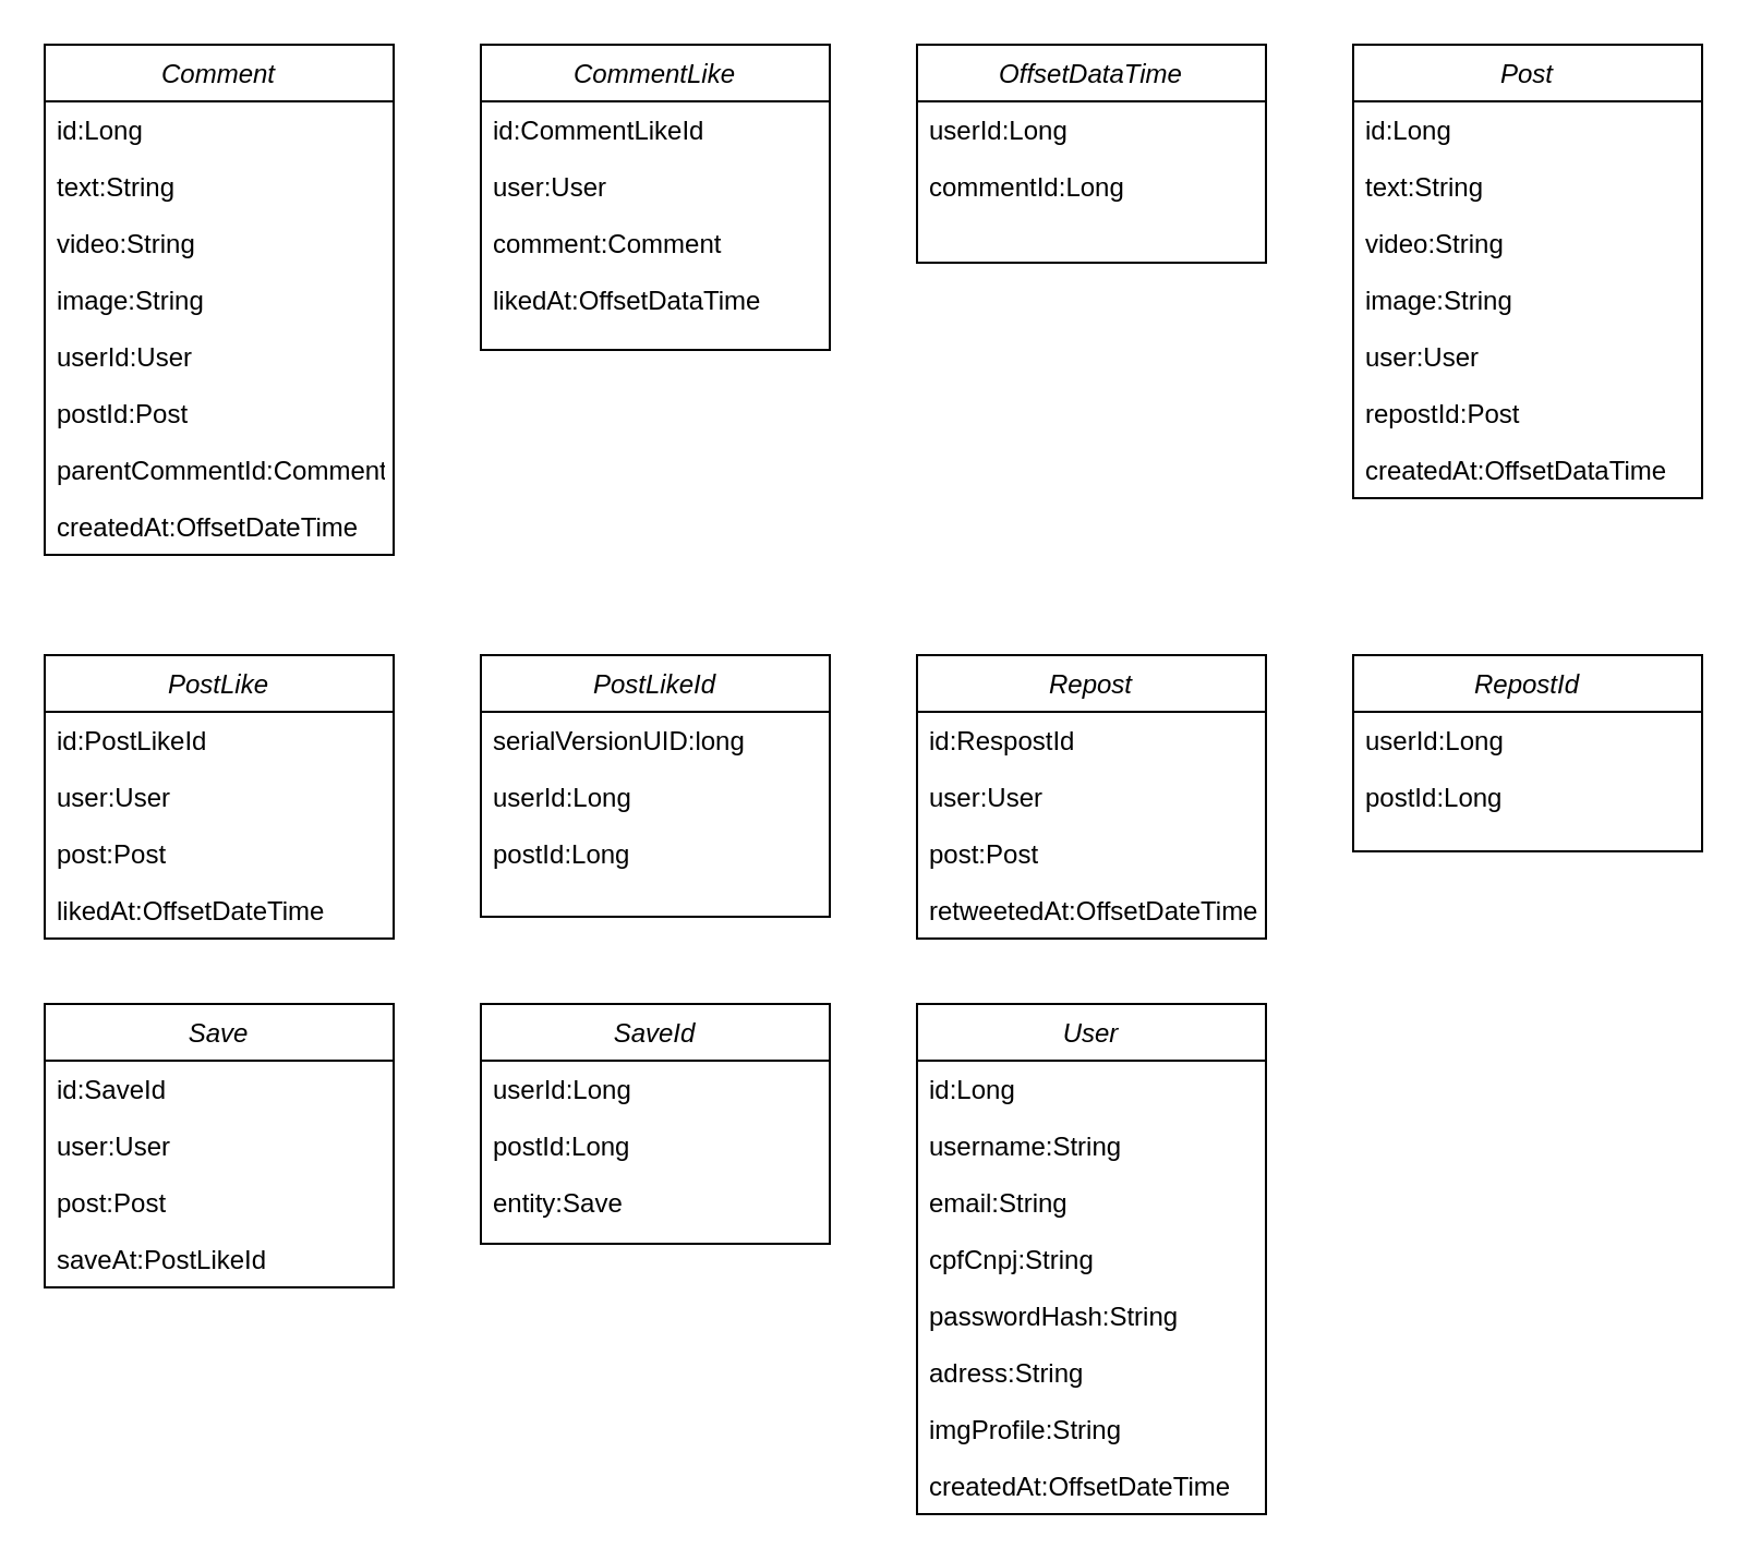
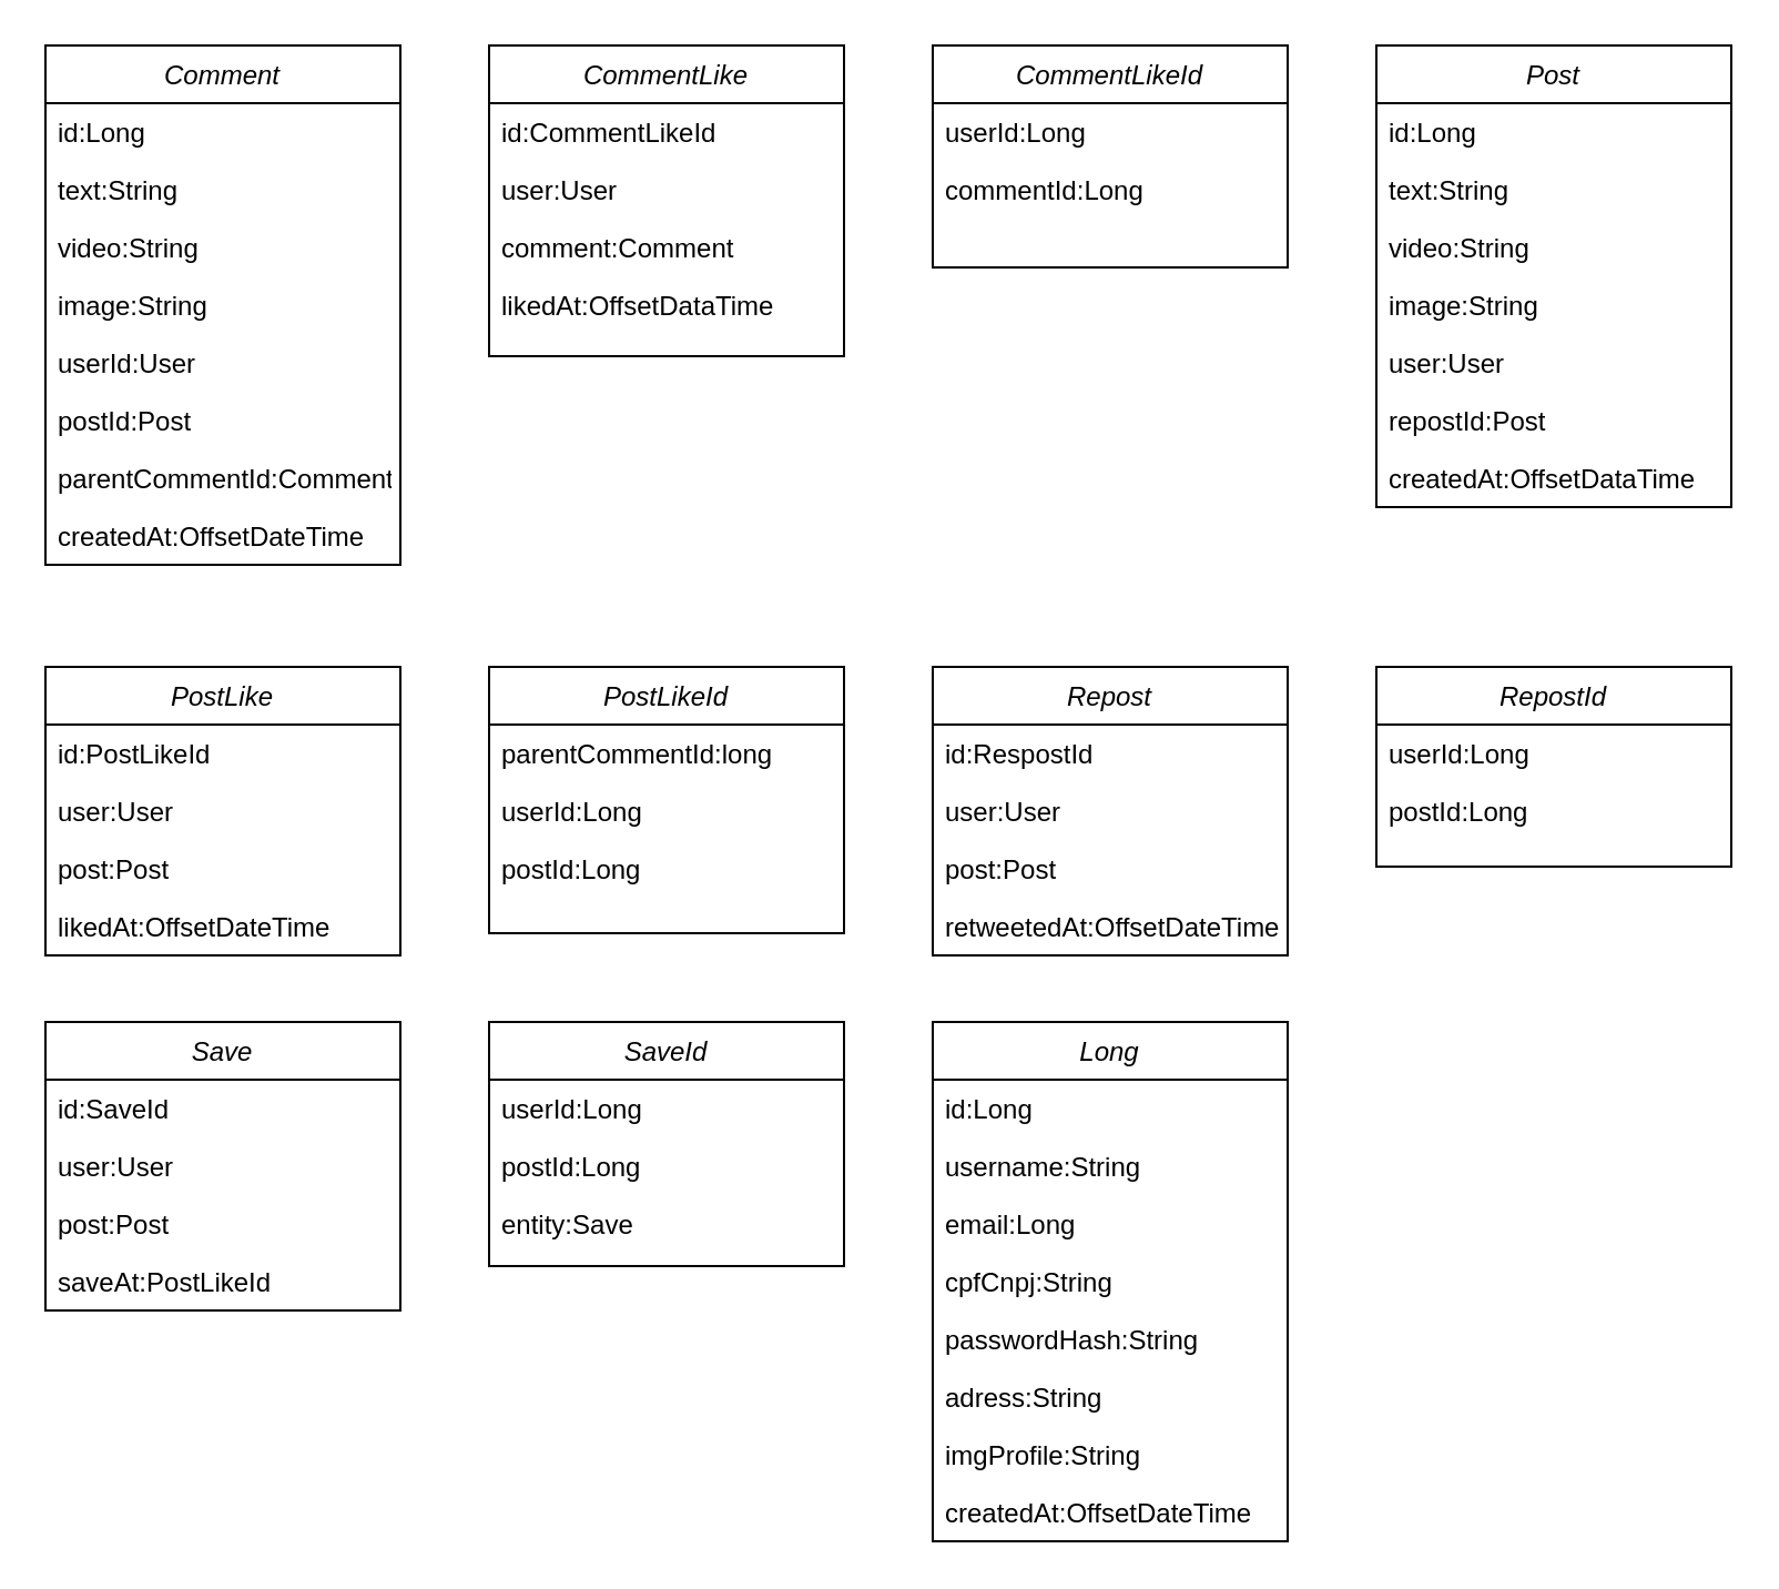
- <mxCell id="16" value="OffsetDataTime" style="swimlane;fontStyle=2;align=center;verticalAlign=top;childLayout=stackLayout;horizontal=1;startSize=26;horizontalStack=0;resizeParent=1;resizeLast=0;collapsible=1;marginBottom=0;rounded=0;shadow=0;strokeWidth=1;" vertex="1" parent="1"><mxGeometry x="420" y="20" width="160" height="100" as="geometry"><mxRectangle x="230" y="140" width="160" height="26" as="alternateBounds" /></mxGeometry></mxCell>
+ <mxCell id="16" value="CommentLikeId" style="swimlane;fontStyle=2;align=center;verticalAlign=top;childLayout=stackLayout;horizontal=1;startSize=26;horizontalStack=0;resizeParent=1;resizeLast=0;collapsible=1;marginBottom=0;rounded=0;shadow=0;strokeWidth=1;" vertex="1" parent="1"><mxGeometry x="420" y="20" width="160" height="100" as="geometry"><mxRectangle x="230" y="140" width="160" height="26" as="alternateBounds" /></mxGeometry></mxCell>
- <mxCell id="33" value="serialVersionUID:long" style="text;align=left;verticalAlign=top;spacingLeft=4;spacingRight=4;overflow=hidden;rotatable=0;points=[[0,0.5],[1,0.5]];portConstraint=eastwest;" vertex="1" parent="32"><mxGeometry y="26" width="160" height="26" as="geometry" /></mxCell>
+ <mxCell id="33" value="parentCommentId:long" style="text;align=left;verticalAlign=top;spacingLeft=4;spacingRight=4;overflow=hidden;rotatable=0;points=[[0,0.5],[1,0.5]];portConstraint=eastwest;" vertex="1" parent="32"><mxGeometry y="26" width="160" height="26" as="geometry" /></mxCell>
- <mxCell id="53" value="User" style="swimlane;fontStyle=2;align=center;verticalAlign=top;childLayout=stackLayout;horizontal=1;startSize=26;horizontalStack=0;resizeParent=1;resizeLast=0;collapsible=1;marginBottom=0;rounded=0;shadow=0;strokeWidth=1;" vertex="1" parent="1"><mxGeometry x="420" y="460" width="160" height="234" as="geometry"><mxRectangle x="230" y="140" width="160" height="26" as="alternateBounds" /></mxGeometry></mxCell>
+ <mxCell id="53" value="Long" style="swimlane;fontStyle=2;align=center;verticalAlign=top;childLayout=stackLayout;horizontal=1;startSize=26;horizontalStack=0;resizeParent=1;resizeLast=0;collapsible=1;marginBottom=0;rounded=0;shadow=0;strokeWidth=1;" vertex="1" parent="1"><mxGeometry x="420" y="460" width="160" height="234" as="geometry"><mxRectangle x="230" y="140" width="160" height="26" as="alternateBounds" /></mxGeometry></mxCell>
- <mxCell id="56" value="email:String" style="text;align=left;verticalAlign=top;spacingLeft=4;spacingRight=4;overflow=hidden;rotatable=0;points=[[0,0.5],[1,0.5]];portConstraint=eastwest;rounded=0;shadow=0;html=0;" vertex="1" parent="53"><mxGeometry y="78" width="160" height="26" as="geometry" /></mxCell>
+ <mxCell id="56" value="email:Long" style="text;align=left;verticalAlign=top;spacingLeft=4;spacingRight=4;overflow=hidden;rotatable=0;points=[[0,0.5],[1,0.5]];portConstraint=eastwest;rounded=0;shadow=0;html=0;" vertex="1" parent="53"><mxGeometry y="78" width="160" height="26" as="geometry" /></mxCell>
